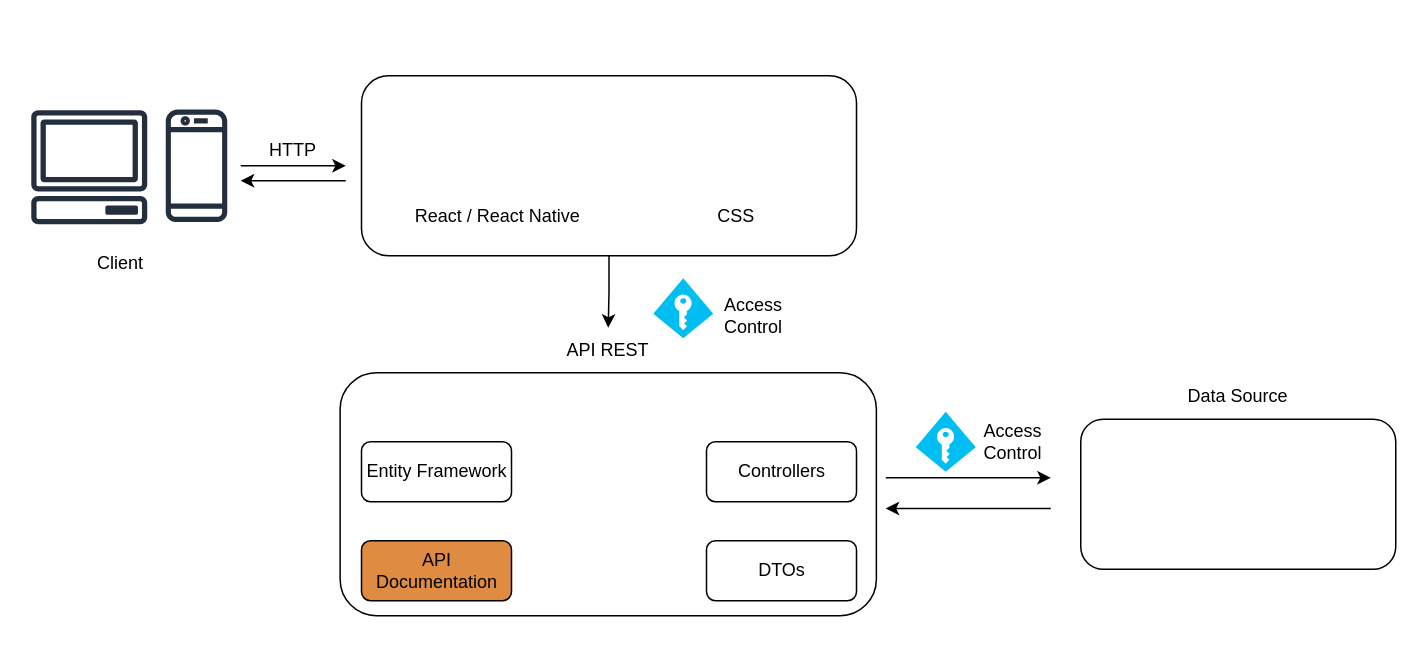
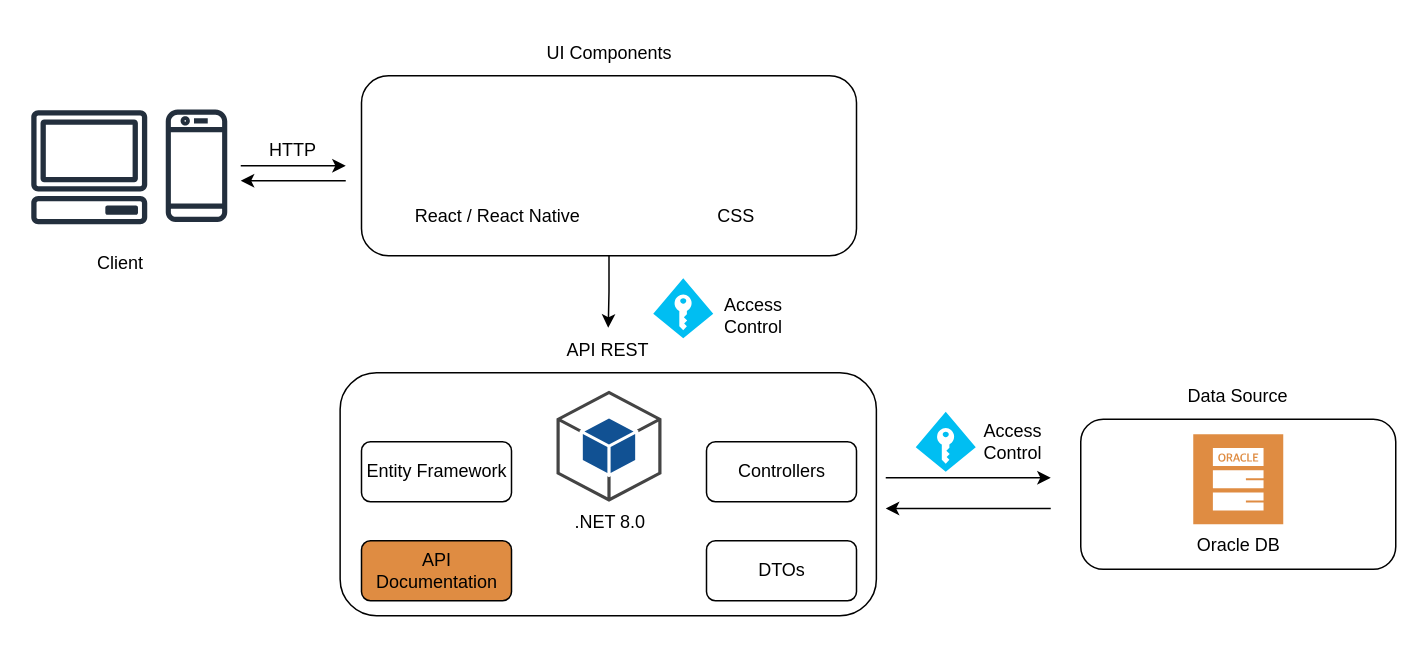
+ <mxCell id="20" value="UI Components" style="text;html=1;align=center;verticalAlign=middle;whiteSpace=wrap;rounded=0;" parent="1" vertex="1"><mxGeometry x="360.5" y="20" width="90" height="30" as="geometry" /></mxCell>
+ <mxCell id="3" value=".NET 8.0&lt;div&gt;&lt;br&gt;&lt;/div&gt;" style="outlineConnect=0;dashed=0;verticalLabelPosition=bottom;verticalAlign=top;align=center;html=1;shape=mxgraph.aws3.android;fillColor=#115193;gradientColor=none;" parent="1" vertex="1"><mxGeometry x="370.5" y="260" width="70" height="74" as="geometry" /></mxCell>
+ <mxCell id="14" value="Oracle DB&lt;div&gt;&lt;br&gt;&lt;/div&gt;" style="sketch=0;pointerEvents=1;shadow=0;dashed=0;html=1;strokeColor=none;fillColor=#DF8C42;labelPosition=center;verticalLabelPosition=bottom;verticalAlign=top;align=center;outlineConnect=0;shape=mxgraph.veeam2.oracle_db;" parent="1" vertex="1"><mxGeometry x="795" y="289" width="60" height="60" as="geometry" /></mxCell>
